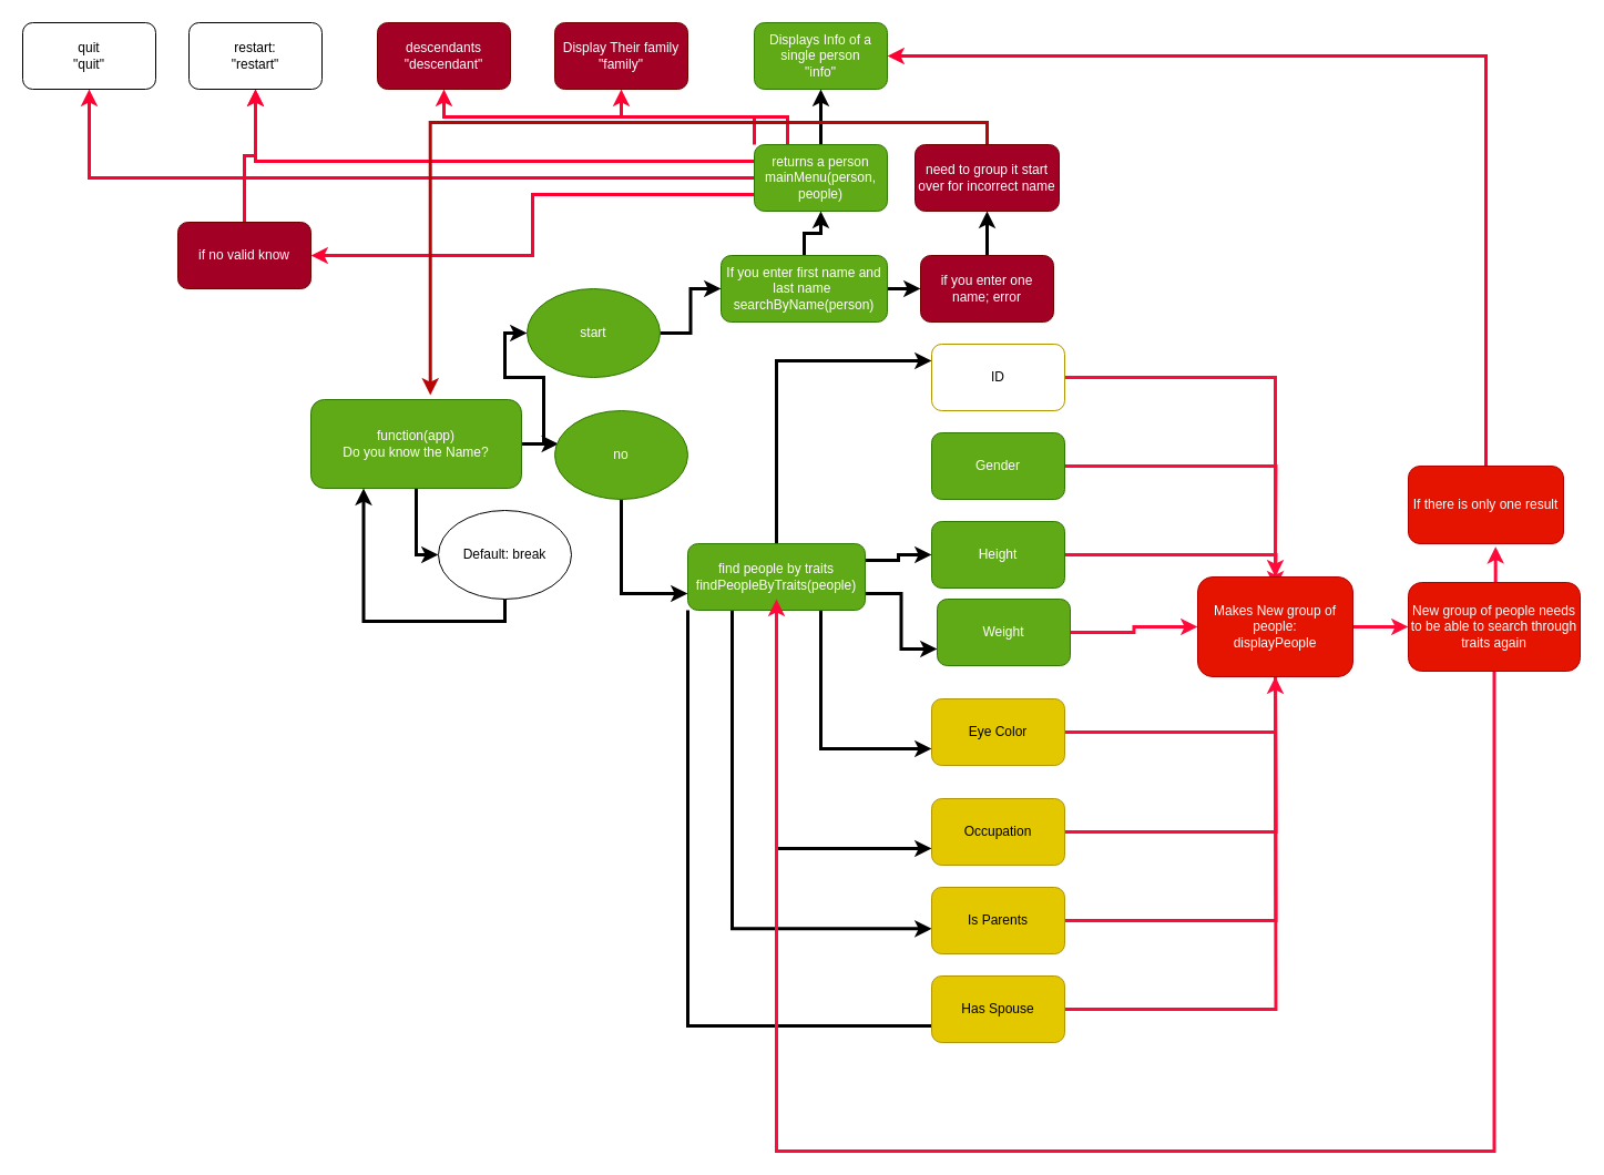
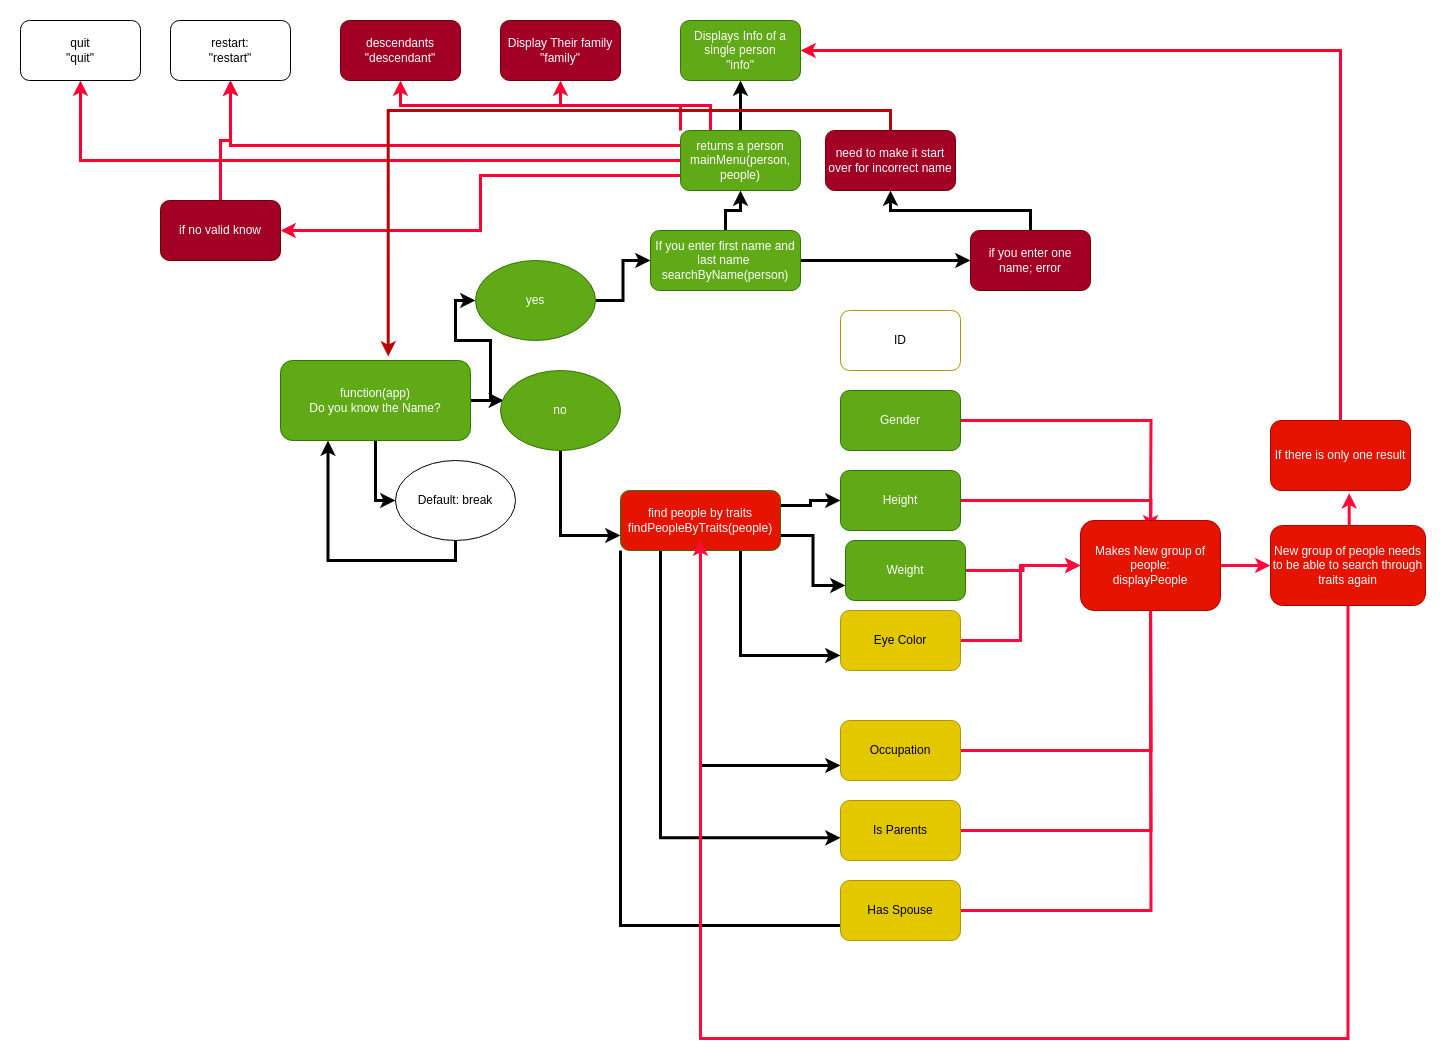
- <mxCell id="33" value="need to group it start over for incorrect name" style="rounded=1;whiteSpace=wrap;html=1;fillColor=#a20025;strokeColor=#6F0000;fontColor=#ffffff;" parent="1" vertex="1"><mxGeometry x="825" y="130" width="130" height="60" as="geometry" /></mxCell>
+ <mxCell id="33" value="need to make it start over for incorrect name" style="rounded=1;whiteSpace=wrap;html=1;fillColor=#a20025;strokeColor=#6F0000;fontColor=#ffffff;" parent="1" vertex="1"><mxGeometry x="825" y="130" width="130" height="60" as="geometry" /></mxCell>
- <mxCell id="31" value="if you enter one name; error" style="rounded=1;whiteSpace=wrap;html=1;fillColor=#a20025;strokeColor=#6F0000;fontColor=#ffffff;" parent="1" vertex="1"><mxGeometry x="830" y="230" width="120" height="60" as="geometry" /></mxCell>
+ <mxCell id="31" value="if you enter one name; error" style="rounded=1;whiteSpace=wrap;html=1;fillColor=#a20025;strokeColor=#6F0000;fontColor=#ffffff;" parent="1" vertex="1"><mxGeometry x="970" y="230" width="120" height="60" as="geometry" /></mxCell>
- <mxCell id="7" value="start" style="ellipse;whiteSpace=wrap;html=1;fillColor=#60a917;strokeColor=#2D7600;fontColor=#ffffff;" parent="1" vertex="1"><mxGeometry x="475" y="260" width="120" height="80" as="geometry" /></mxCell>
+ <mxCell id="7" value="yes" style="ellipse;whiteSpace=wrap;html=1;fillColor=#60a917;strokeColor=#2D7600;fontColor=#ffffff;" parent="1" vertex="1"><mxGeometry x="475" y="260" width="120" height="80" as="geometry" /></mxCell>
- <mxCell id="34" style="edgeStyle=orthogonalEdgeStyle;rounded=0;orthogonalLoop=1;jettySize=auto;html=1;exitX=1;exitY=0.5;exitDx=0;exitDy=0;entryX=0.5;entryY=0;entryDx=0;entryDy=0;strokeWidth=3;strokeColor=#FF0A3B;" parent="1" source="35" target="51" edge="1"><mxGeometry relative="1" as="geometry" /></mxCell>
- <mxCell id="18" style="edgeStyle=orthogonalEdgeStyle;rounded=0;orthogonalLoop=1;jettySize=auto;html=1;exitX=0.5;exitY=0;exitDx=0;exitDy=0;entryX=0;entryY=0.25;entryDx=0;entryDy=0;strokeColor=#000000;strokeWidth=3;" parent="1" source="19" target="35" edge="1"><mxGeometry relative="1" as="geometry" /></mxCell>
- <mxCell id="19" value="find people by traits&lt;br&gt;findPeopleByTraits(people)" style="rounded=1;whiteSpace=wrap;html=1;fillColor=#60a917;strokeColor=#2D7600;fontColor=#ffffff;" parent="1" vertex="1"><mxGeometry x="620" y="490" width="160" height="60" as="geometry" /></mxCell>
+ <mxCell id="19" value="find people by traits&lt;br&gt;findPeopleByTraits(people)" style="rounded=1;whiteSpace=wrap;html=1;fillColor=#e51400;strokeColor=#2D7600;fontColor=#ffffff;" parent="1" vertex="1"><mxGeometry x="620" y="490" width="160" height="60" as="geometry" /></mxCell>
- <mxCell id="43" value="&lt;font color=&quot;#000000&quot;&gt;Eye Color&lt;/font&gt;" style="rounded=1;whiteSpace=wrap;html=1;fillColor=#e3c800;strokeColor=#B09500;fontColor=#000000;" parent="1" vertex="1"><mxGeometry x="840" y="630" width="120" height="60" as="geometry" /></mxCell>
+ <mxCell id="43" value="&lt;font color=&quot;#000000&quot;&gt;Eye Color&lt;/font&gt;" style="rounded=1;whiteSpace=wrap;html=1;fillColor=#e3c800;strokeColor=#B09500;fontColor=#000000;" parent="1" vertex="1"><mxGeometry x="840" y="610" width="120" height="60" as="geometry" /></mxCell>
